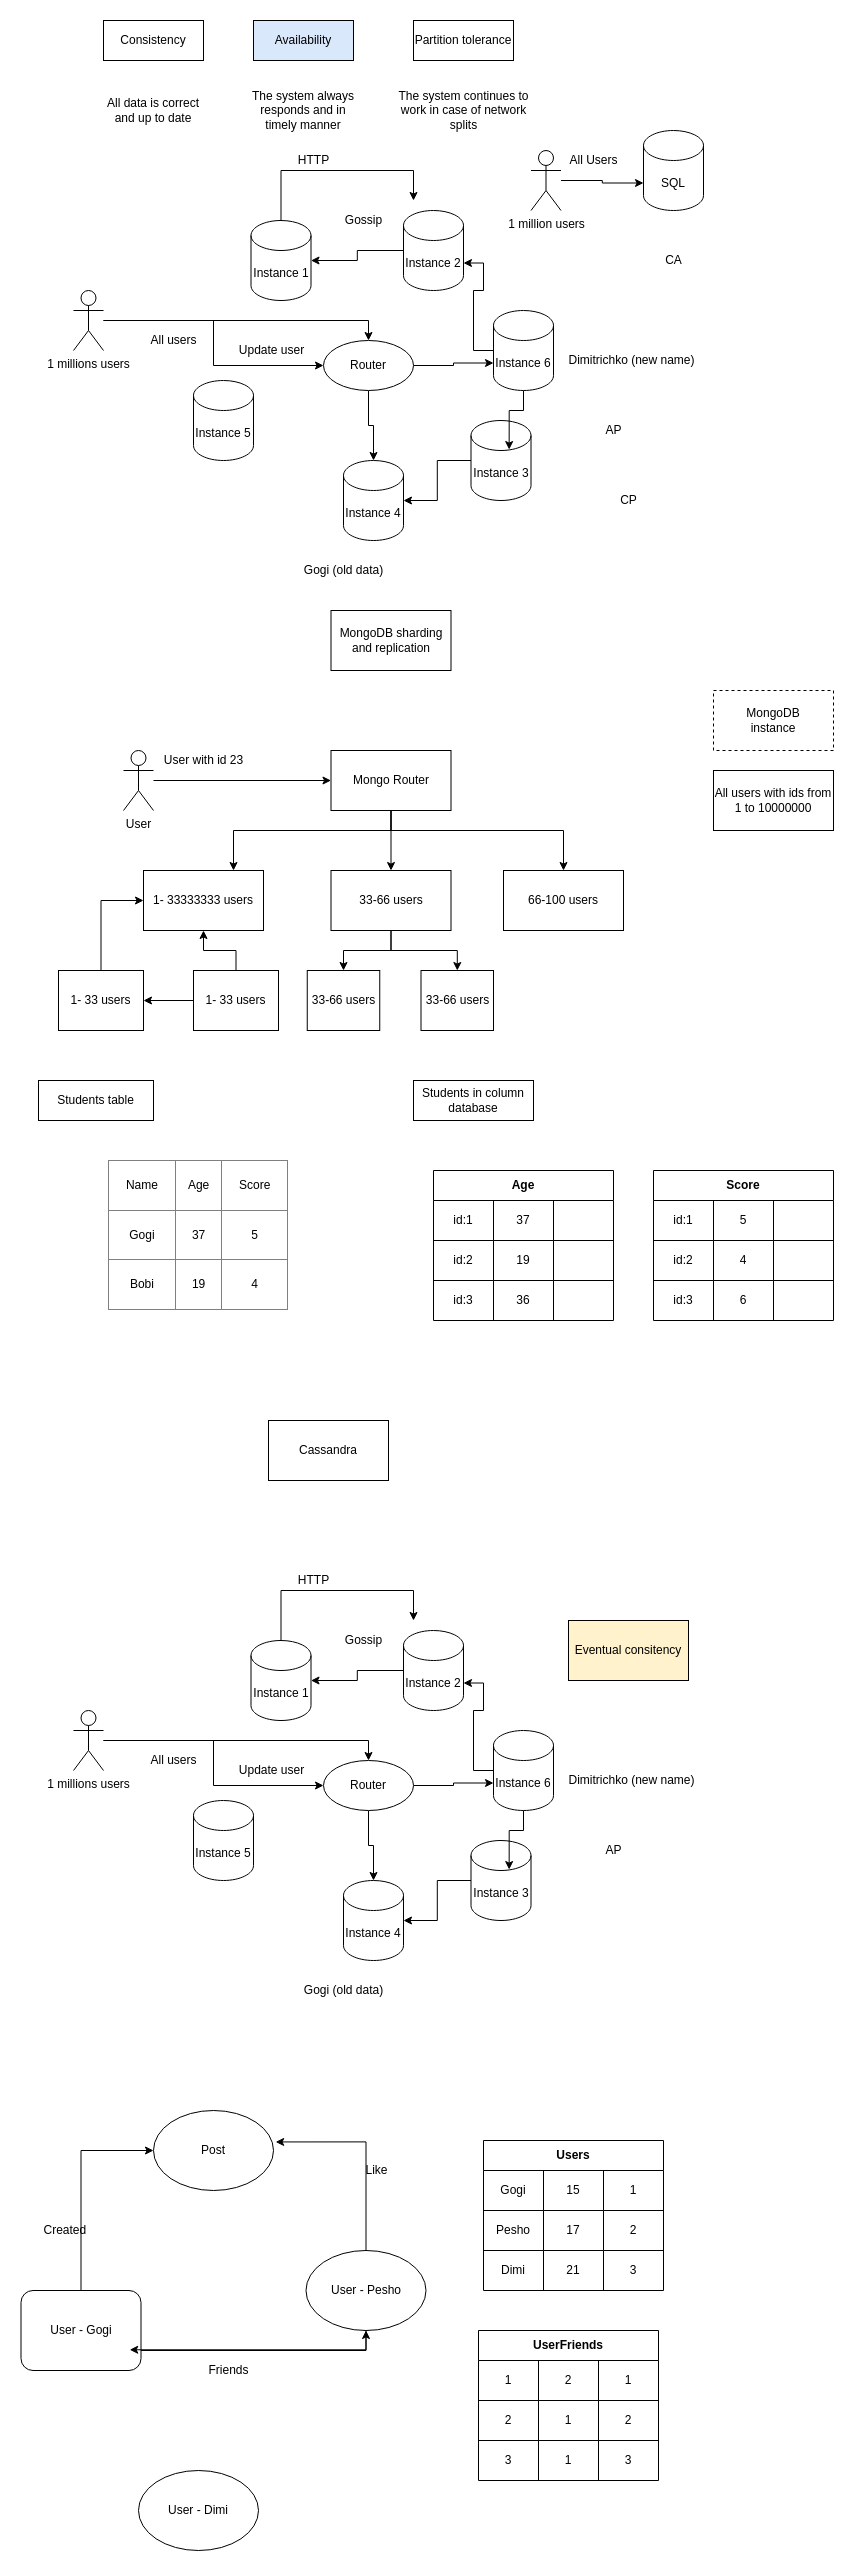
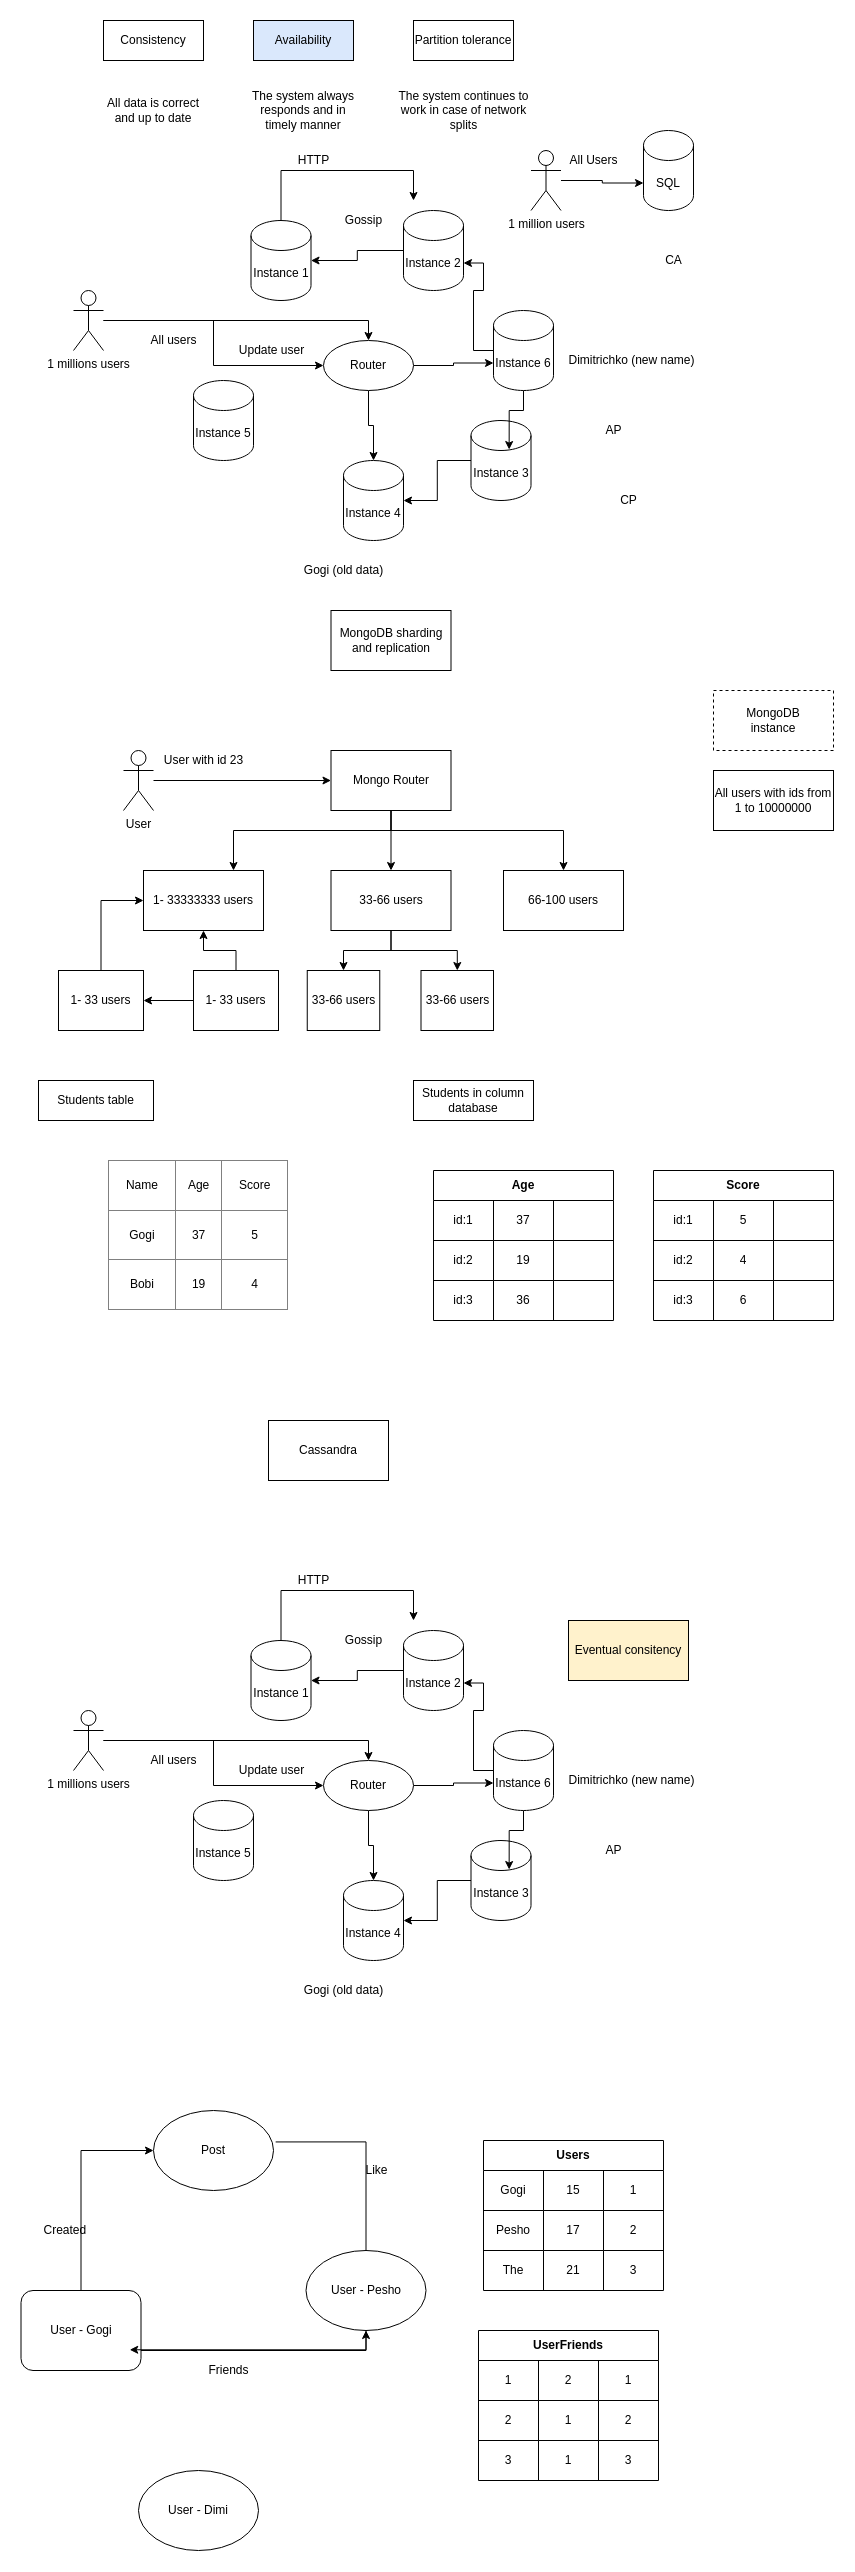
- <mxCell id="8" value="SQL" style="shape=cylinder3;whiteSpace=wrap;html=1;boundedLbl=1;backgroundOutline=1;size=15;" vertex="1" parent="1"><mxGeometry x="643" y="130" width="60" height="80" as="geometry" /></mxCell>
+ <mxCell id="8" value="SQL" style="shape=cylinder3;whiteSpace=wrap;html=1;boundedLbl=1;backgroundOutline=1;size=15;" vertex="1" parent="1"><mxGeometry x="643" y="130" width="50" height="80" as="geometry" /></mxCell>
- <mxCell id="120" style="edgeStyle=orthogonalEdgeStyle;rounded=0;orthogonalLoop=1;jettySize=auto;html=1;entryX=1.018;entryY=0.393;entryDx=0;entryDy=0;entryPerimeter=0;" edge="1" parent="1" source="122" target="123"><mxGeometry relative="1" as="geometry"><Array as="points"><mxPoint x="365.5" y="2141" /></Array></mxGeometry></mxCell>
+ <mxCell id="120" style="edgeStyle=orthogonalEdgeStyle;rounded=0;orthogonalLoop=1;jettySize=auto;html=1;entryX=1.018;entryY=0.393;entryDx=0;entryDy=0;entryPerimeter=0;endArrow=none;" edge="1" parent="1" source="122" target="123"><mxGeometry relative="1" as="geometry"><Array as="points"><mxPoint x="365.5" y="2141" /></Array></mxGeometry></mxCell>
- <mxCell id="137" value="Dimi" style="shape=partialRectangle;html=1;whiteSpace=wrap;connectable=0;fillColor=none;top=0;left=0;bottom=0;right=0;overflow=hidden;" vertex="1" parent="136"><mxGeometry width="60" height="40" as="geometry" /></mxCell>
+ <mxCell id="137" value="The" style="shape=partialRectangle;html=1;whiteSpace=wrap;connectable=0;fillColor=none;top=0;left=0;bottom=0;right=0;overflow=hidden;" vertex="1" parent="136"><mxGeometry width="60" height="40" as="geometry" /></mxCell>
